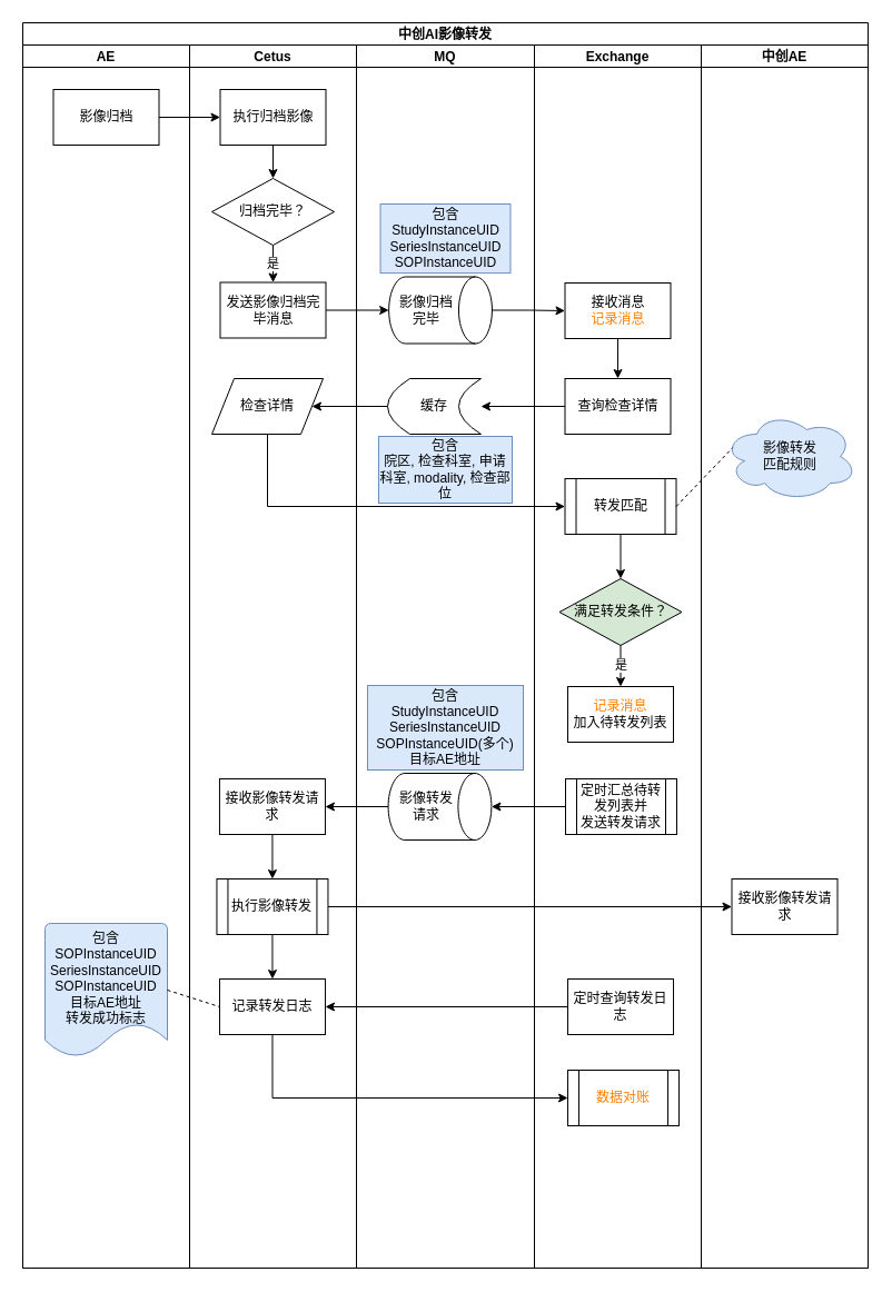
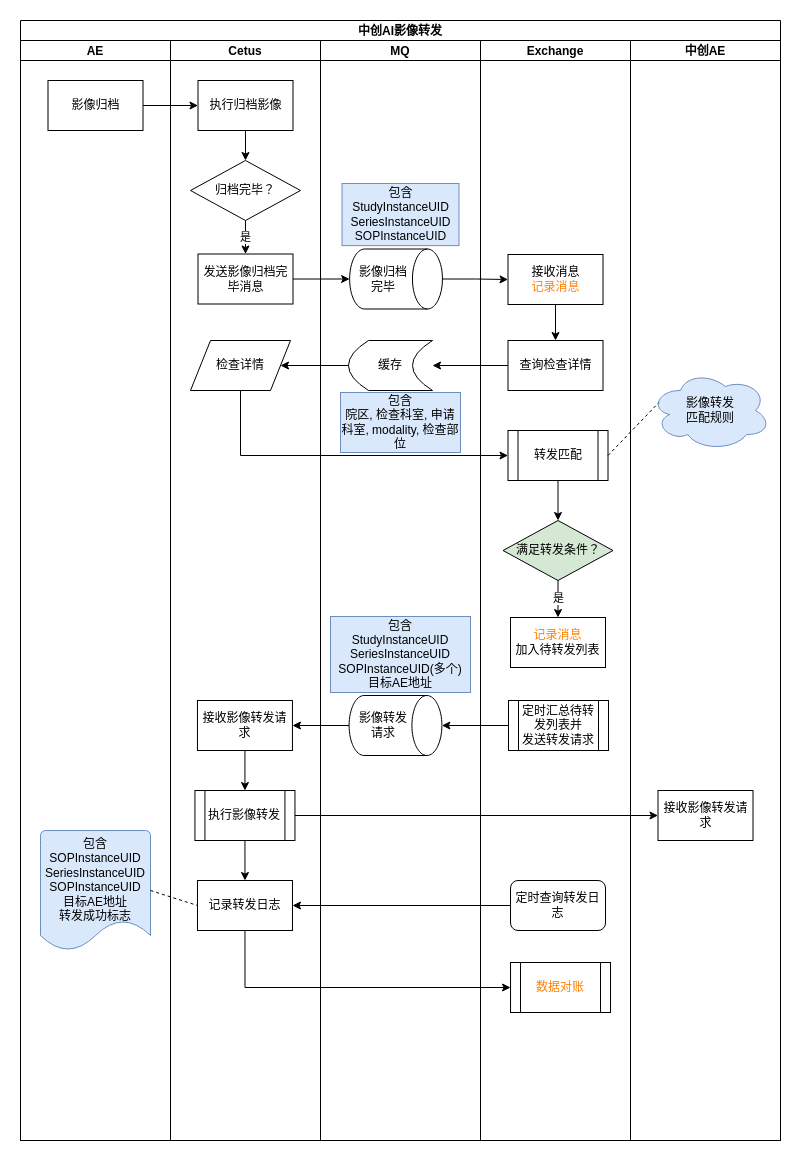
- <mxCell id="36" value="定时查询转发日志" style="rounded=0;whiteSpace=wrap;html=1;" parent="27" vertex="1"><mxGeometry x="30.03" y="840" width="95" height="50" as="geometry" /></mxCell>
+ <mxCell id="36" value="定时查询转发日志" style="whiteSpace=wrap;html=1;rounded=1;" parent="27" vertex="1"><mxGeometry x="30.03" y="840" width="95" height="50" as="geometry" /></mxCell>
